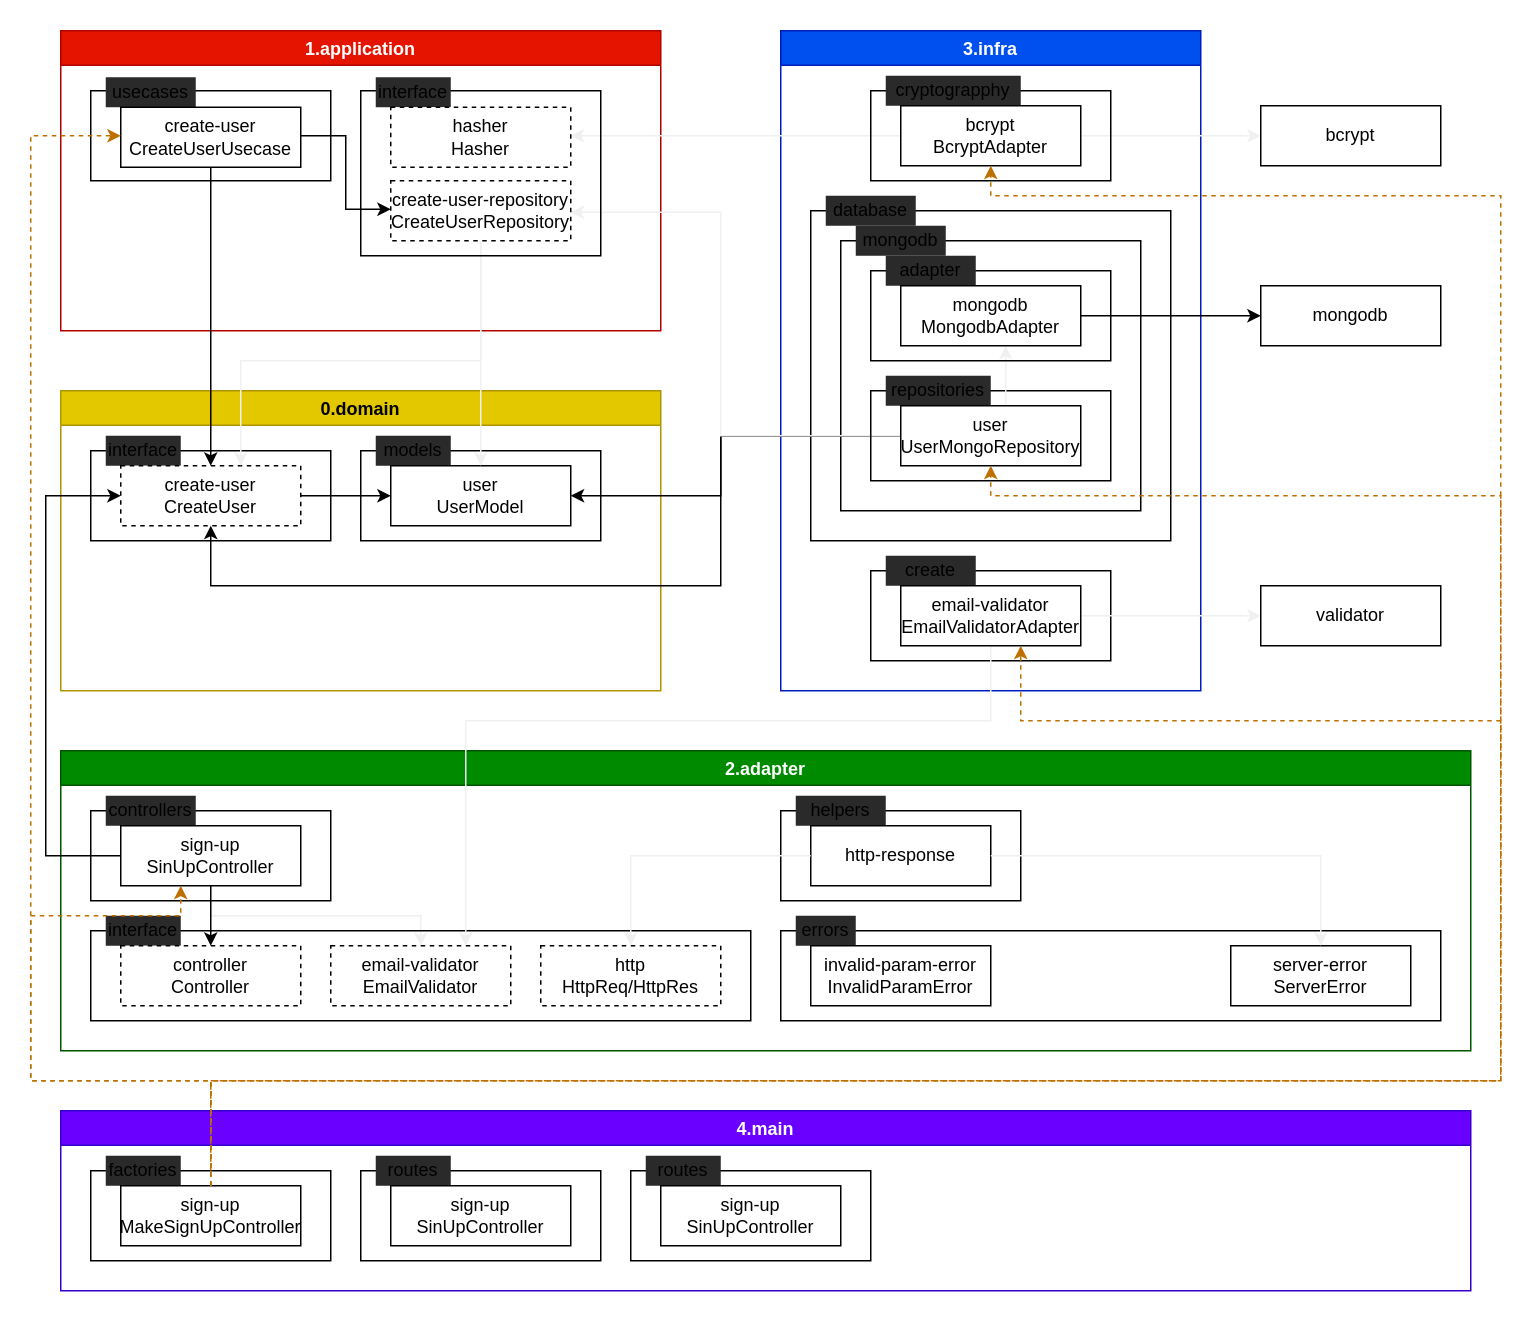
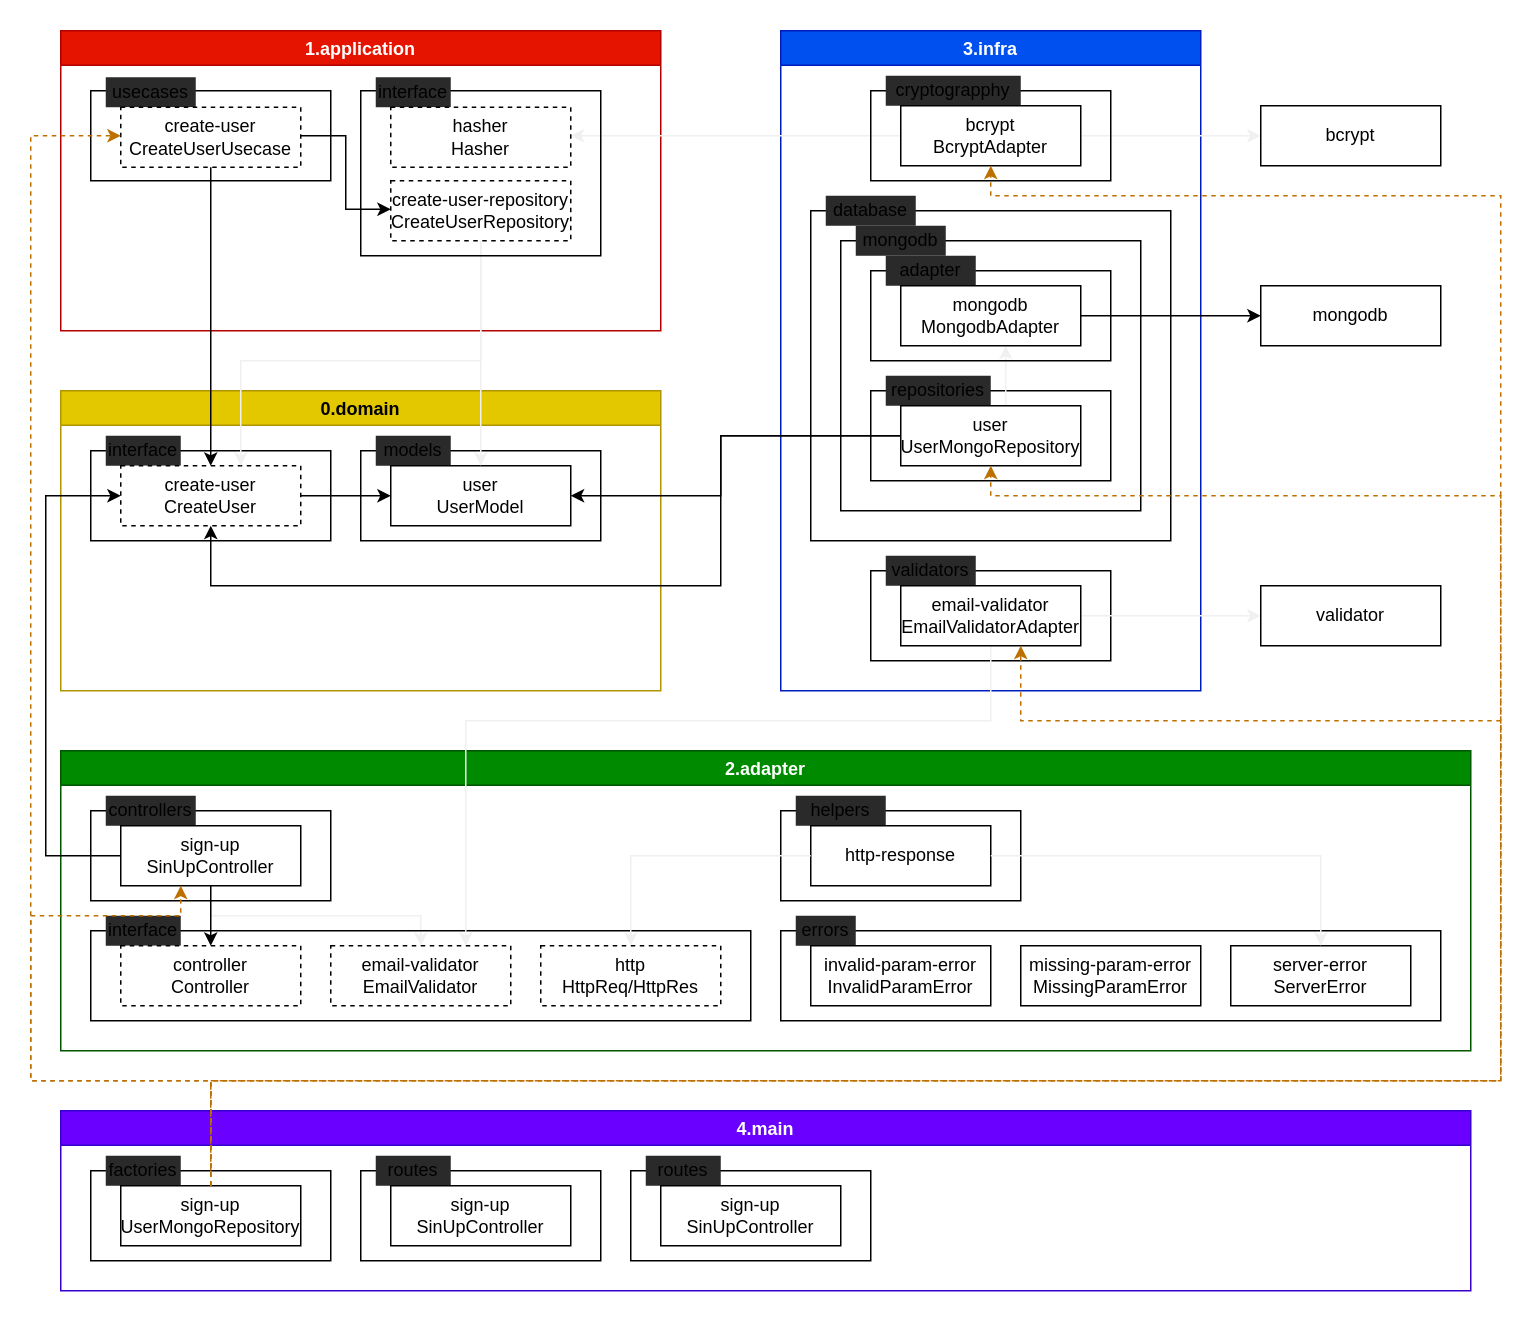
- <mxCell id="42" value="create-user&lt;br&gt;CreateUserUsecase" style="rounded=0;whiteSpace=wrap;html=1;" parent="39" vertex="1"><mxGeometry x="40" y="51" width="120" height="40" as="geometry" /></mxCell>
+ <mxCell id="42" value="create-user&lt;br&gt;CreateUserUsecase" style="rounded=0;whiteSpace=wrap;html=1;dashed=1;" parent="39" vertex="1"><mxGeometry x="40" y="51" width="120" height="40" as="geometry" /></mxCell>
- <mxCell id="69" style="edgeStyle=orthogonalEdgeStyle;rounded=0;jumpStyle=none;orthogonalLoop=1;jettySize=auto;html=1;strokeColor=#F0F0F0;" parent="1" source="73" target="82" edge="1"><mxGeometry relative="1" as="geometry"><Array as="points"><mxPoint x="480" y="290" /><mxPoint x="480" y="141" /></Array></mxGeometry></mxCell>
- <mxCell id="62" value="create" style="text;html=1;strokeColor=none;align=center;verticalAlign=middle;whiteSpace=wrap;rounded=0;fillColor=#2a2a2a;" parent="1" vertex="1"><mxGeometry x="590" y="370" width="60" height="20" as="geometry" /></mxCell>
+ <mxCell id="62" value="validators" style="text;html=1;strokeColor=none;align=center;verticalAlign=middle;whiteSpace=wrap;rounded=0;fillColor=#2a2a2a;" parent="1" vertex="1"><mxGeometry x="590" y="370" width="60" height="20" as="geometry" /></mxCell>
+ <mxCell id="30" value="missing-param-error&lt;br&gt;MissingParamError" style="rounded=0;whiteSpace=wrap;html=1;" parent="18" vertex="1"><mxGeometry x="640" y="130" width="120" height="40" as="geometry" /></mxCell>
- <mxCell id="9" value="sign-up&lt;br&gt;MakeSignUpController" style="rounded=0;whiteSpace=wrap;html=1;" parent="6" vertex="1"><mxGeometry x="40" y="50" width="120" height="40" as="geometry" /></mxCell>
+ <mxCell id="9" value="sign-up&lt;br&gt;UserMongoRepository" style="rounded=0;whiteSpace=wrap;html=1;" parent="6" vertex="1"><mxGeometry x="40" y="50" width="120" height="40" as="geometry" /></mxCell>
